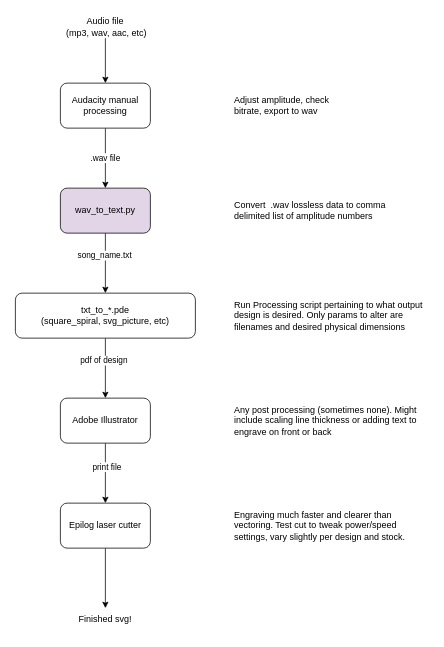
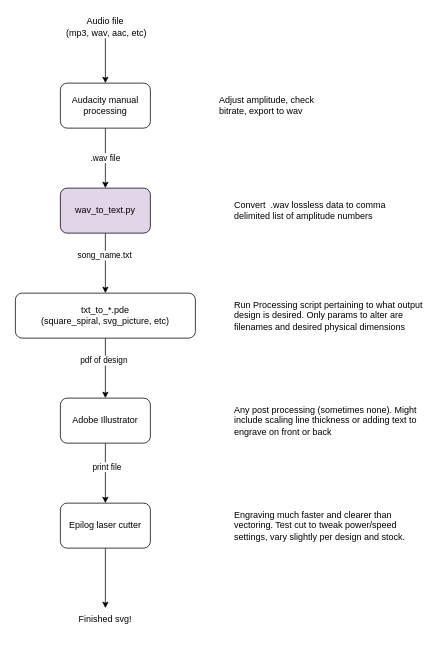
- <mxCell id="18" value="Adjust amplitude, check bitrate, export to wav" style="text;html=1;strokeColor=none;fillColor=none;align=left;verticalAlign=middle;whiteSpace=wrap;rounded=0;" vertex="1" parent="1"><mxGeometry x="310" y="125" width="150" height="30" as="geometry" /></mxCell>
+ <mxCell id="18" value="Adjust amplitude, check bitrate, export to wav" style="text;html=1;strokeColor=none;fillColor=none;align=left;verticalAlign=middle;whiteSpace=wrap;rounded=0;" vertex="1" parent="1"><mxGeometry x="290" y="125" width="150" height="30" as="geometry" /></mxCell>
